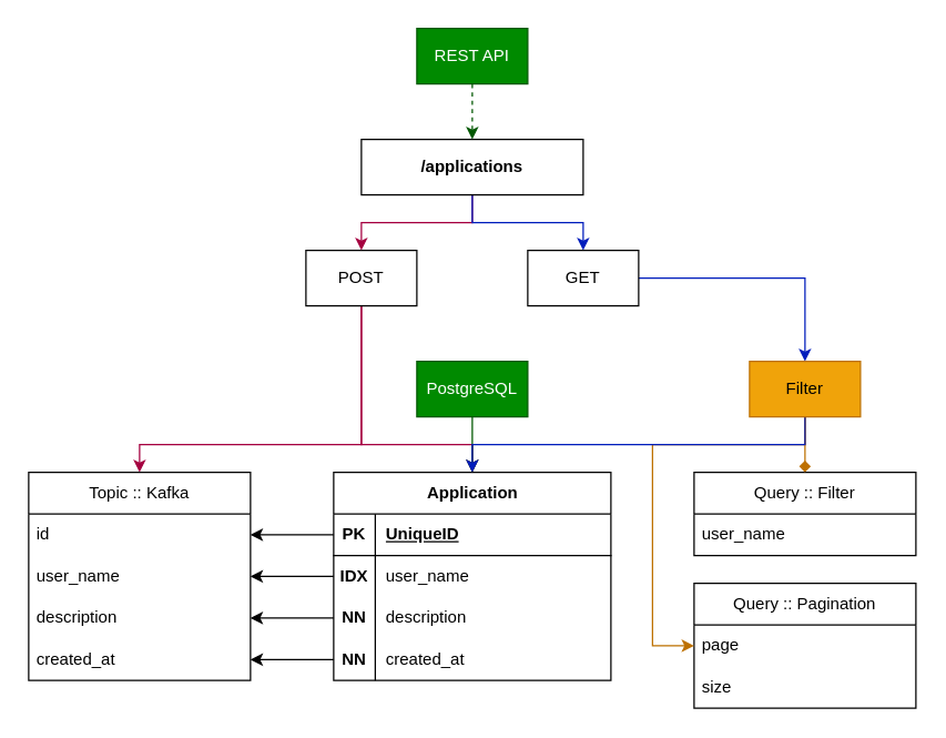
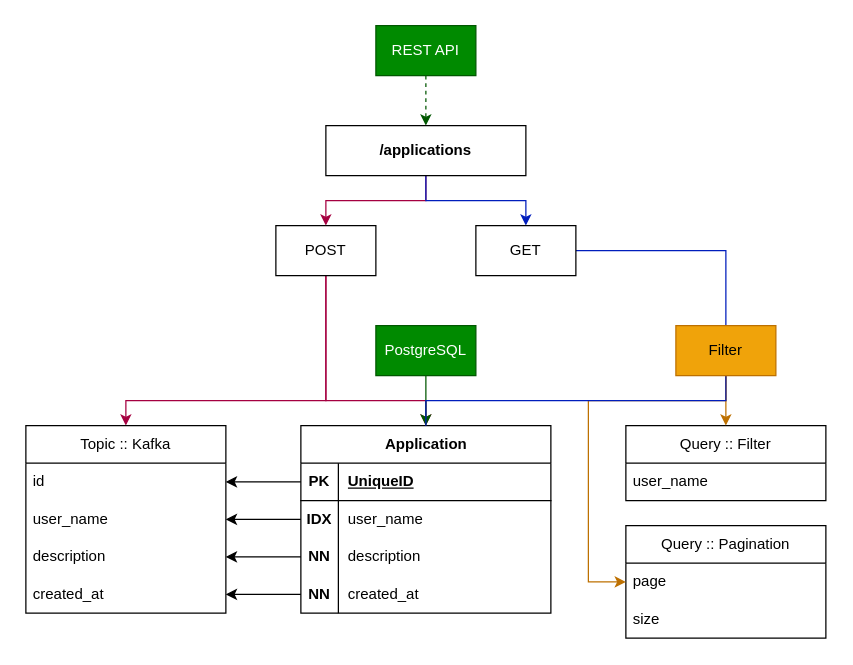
- <mxCell id="10" style="edgeStyle=orthogonalEdgeStyle;rounded=0;orthogonalLoop=1;jettySize=auto;html=1;fillColor=#0050ef;strokeColor=#001DBC;" edge="1" parent="1" source="11" target="40"><mxGeometry relative="1" as="geometry" /></mxCell>
+ <mxCell id="10" style="edgeStyle=orthogonalEdgeStyle;rounded=0;orthogonalLoop=1;jettySize=auto;html=1;fillColor=#0050ef;strokeColor=#001DBC;endArrow=none;" edge="1" parent="1" source="11" target="40"><mxGeometry relative="1" as="geometry" /></mxCell>
- <mxCell id="37" style="edgeStyle=orthogonalEdgeStyle;rounded=0;orthogonalLoop=1;jettySize=auto;html=1;fillColor=#f0a30a;strokeColor=#BD7000;endArrow=diamond;" edge="1" parent="1" source="40" target="27"><mxGeometry relative="1" as="geometry" /></mxCell>
+ <mxCell id="37" style="edgeStyle=orthogonalEdgeStyle;rounded=0;orthogonalLoop=1;jettySize=auto;html=1;fillColor=#f0a30a;strokeColor=#BD7000;" edge="1" parent="1" source="40" target="27"><mxGeometry relative="1" as="geometry" /></mxCell>
- <mxCell id="39" style="edgeStyle=orthogonalEdgeStyle;rounded=0;orthogonalLoop=1;jettySize=auto;html=1;fillColor=#0050ef;strokeColor=#001DBC;" edge="1" parent="1" source="40" target="14"><mxGeometry relative="1" as="geometry"><Array as="points"><mxPoint x="580" y="320" /><mxPoint x="340" y="320" /></Array></mxGeometry></mxCell>
+ <mxCell id="39" style="edgeStyle=orthogonalEdgeStyle;rounded=0;orthogonalLoop=1;jettySize=auto;html=1;fillColor=#0050ef;strokeColor=#001DBC;endArrow=none;" edge="1" parent="1" source="40" target="14"><mxGeometry relative="1" as="geometry"><Array as="points"><mxPoint x="580" y="320" /><mxPoint x="340" y="320" /></Array></mxGeometry></mxCell>
